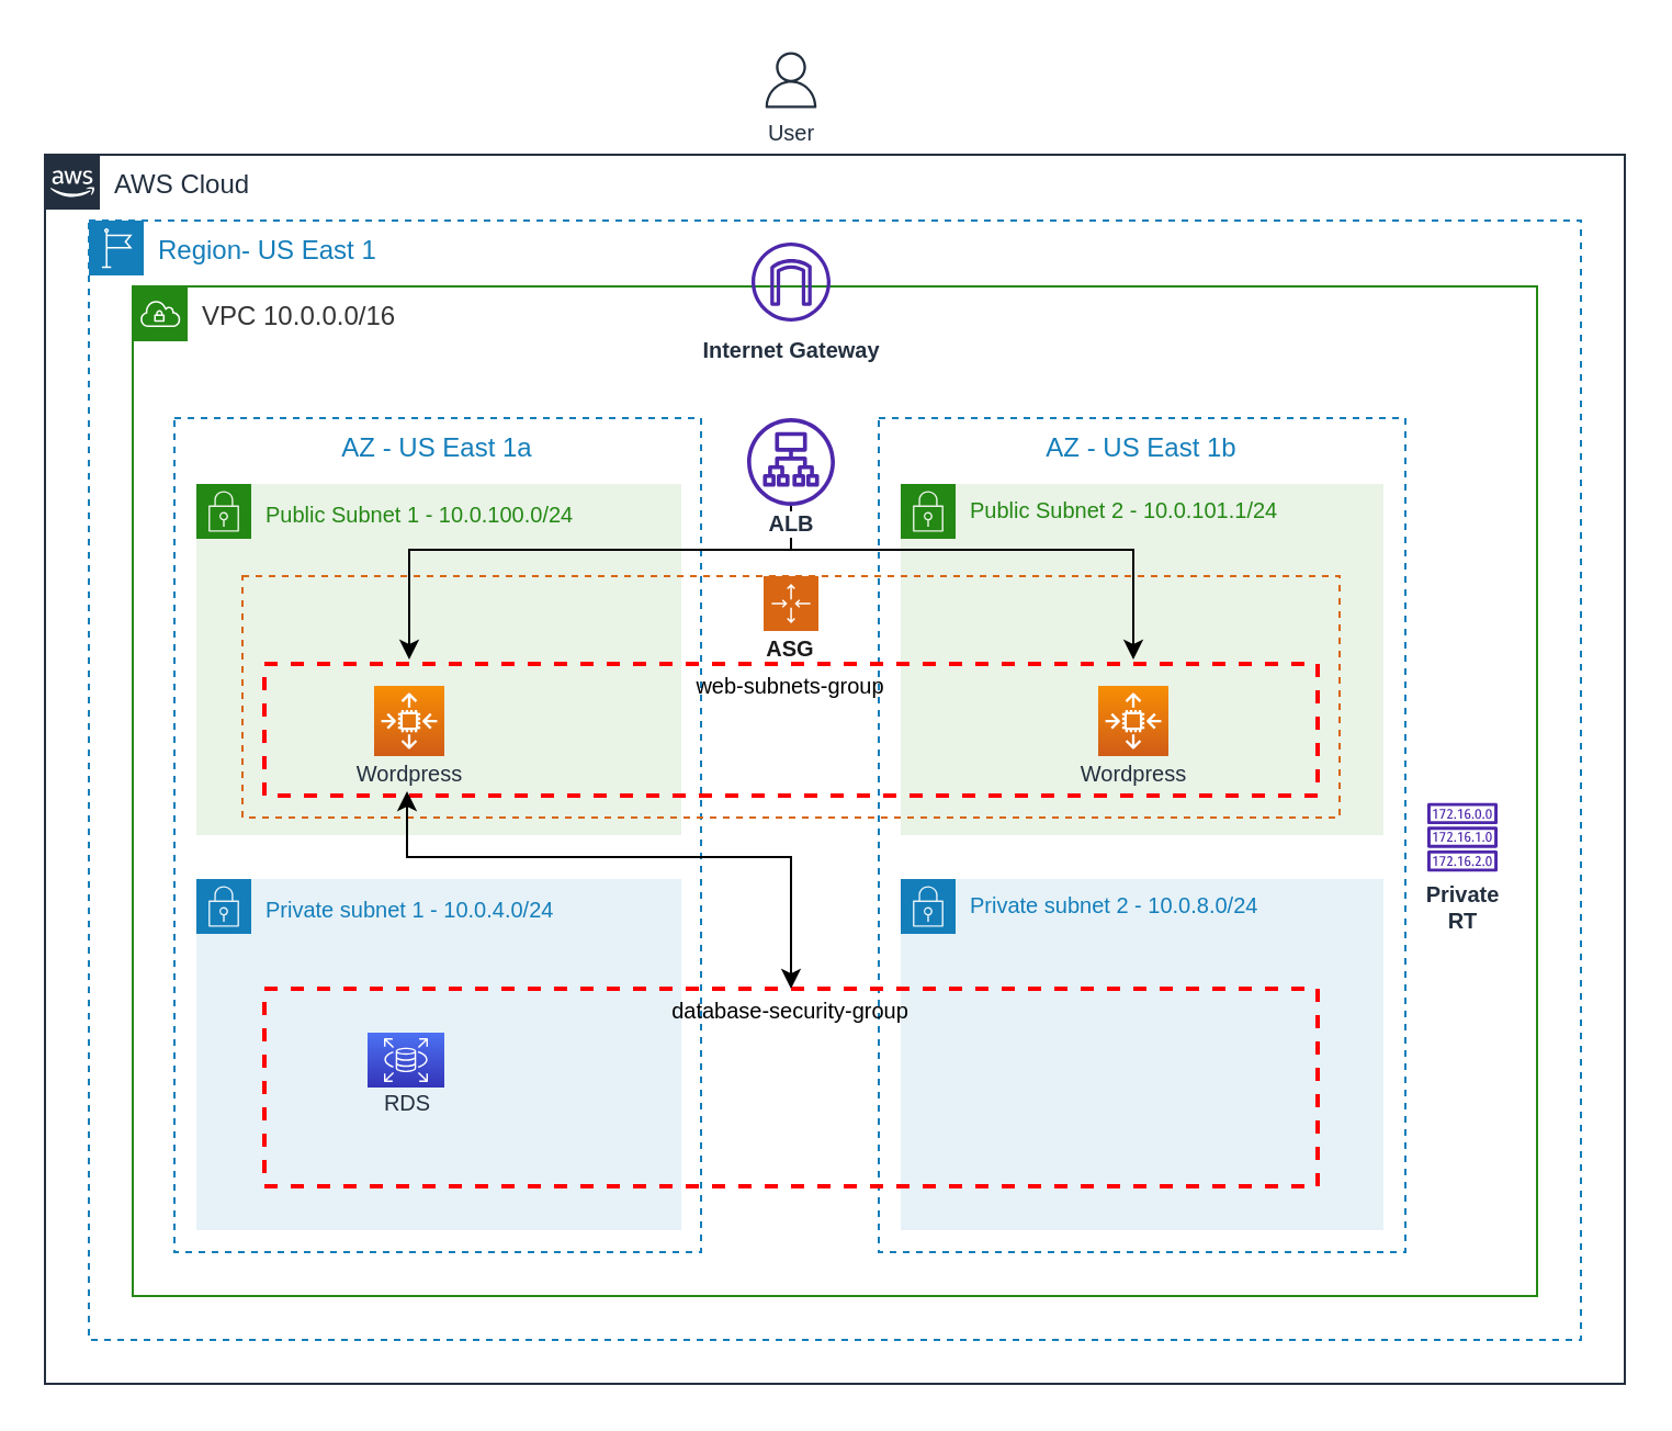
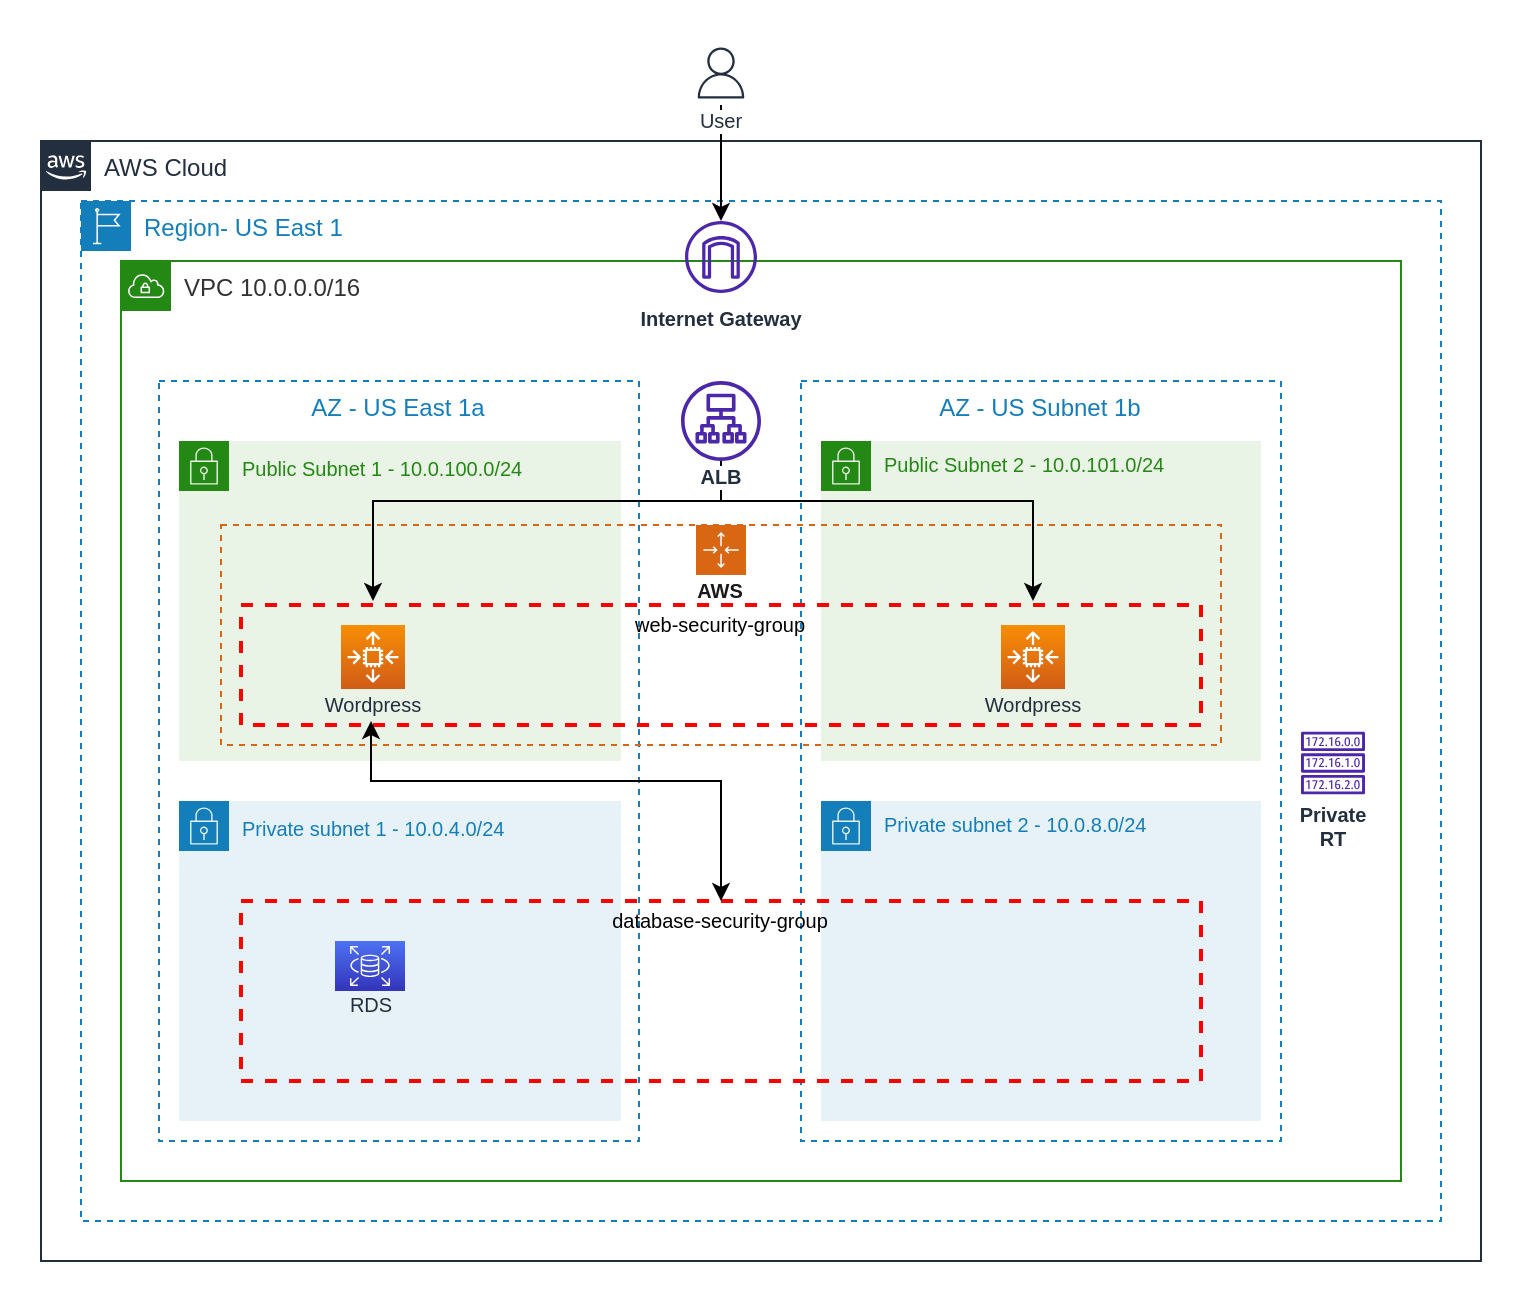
+ <mxCell id="24" style="edgeStyle=orthogonalEdgeStyle;rounded=0;orthogonalLoop=1;jettySize=auto;html=1;" parent="19" source="25" target="20" edge="1"><mxGeometry relative="1" as="geometry" /></mxCell>
- <mxCell id="7" value="AZ - US East 1b" style="fillColor=none;strokeColor=#147EBA;dashed=1;verticalAlign=top;fontStyle=0;fontColor=#147EBA;" parent="5" vertex="1"><mxGeometry x="400" y="190" width="240" height="380" as="geometry" /></mxCell>
+ <mxCell id="7" value="AZ - US Subnet 1b" style="fillColor=none;strokeColor=#147EBA;dashed=1;verticalAlign=top;fontStyle=0;fontColor=#147EBA;" parent="5" vertex="1"><mxGeometry x="400" y="190" width="240" height="380" as="geometry" /></mxCell>
- <mxCell id="12" value="&lt;font style=&quot;font-size: 10px;&quot;&gt;Public Subnet 2 -&amp;nbsp;&lt;/font&gt;10.0.101.1/24" style="points=[[0,0],[0.25,0],[0.5,0],[0.75,0],[1,0],[1,0.25],[1,0.5],[1,0.75],[1,1],[0.75,1],[0.5,1],[0.25,1],[0,1],[0,0.75],[0,0.5],[0,0.25]];outlineConnect=0;gradientColor=none;html=1;whiteSpace=wrap;fontSize=10;fontStyle=0;container=1;pointerEvents=0;collapsible=0;recursiveResize=0;shape=mxgraph.aws4.group;grIcon=mxgraph.aws4.group_security_group;grStroke=0;strokeColor=#248814;fillColor=#E9F3E6;verticalAlign=top;align=left;spacingLeft=30;fontColor=#248814;dashed=0;" parent="8" vertex="1"><mxGeometry x="410" y="220" width="220" height="160" as="geometry" /></mxCell>
+ <mxCell id="12" value="&lt;font style=&quot;font-size: 10px;&quot;&gt;Public Subnet 2 -&amp;nbsp;&lt;/font&gt;10.0.101.0/24" style="points=[[0,0],[0.25,0],[0.5,0],[0.75,0],[1,0],[1,0.25],[1,0.5],[1,0.75],[1,1],[0.75,1],[0.5,1],[0.25,1],[0,1],[0,0.75],[0,0.5],[0,0.25]];outlineConnect=0;gradientColor=none;html=1;whiteSpace=wrap;fontSize=10;fontStyle=0;container=1;pointerEvents=0;collapsible=0;recursiveResize=0;shape=mxgraph.aws4.group;grIcon=mxgraph.aws4.group_security_group;grStroke=0;strokeColor=#248814;fillColor=#E9F3E6;verticalAlign=top;align=left;spacingLeft=30;fontColor=#248814;dashed=0;" parent="8" vertex="1"><mxGeometry x="410" y="220" width="220" height="160" as="geometry" /></mxCell>
- <mxCell id="14" value="ASG" style="points=[[0,0],[0.25,0],[0.5,0],[0.75,0],[1,0],[1,0.25],[1,0.5],[1,0.75],[1,1],[0.75,1],[0.5,1],[0.25,1],[0,1],[0,0.75],[0,0.5],[0,0.25]];outlineConnect=0;gradientColor=none;html=1;whiteSpace=wrap;fontSize=10;fontStyle=1;container=1;pointerEvents=0;collapsible=0;recursiveResize=0;shape=mxgraph.aws4.groupCenter;grIcon=mxgraph.aws4.group_auto_scaling_group;grStroke=1;strokeColor=#D86613;fillColor=none;verticalAlign=top;align=center;fontColor=#1A1A1A;dashed=1;spacingTop=25;spacing=-2;" parent="13" vertex="1"><mxGeometry x="110" y="262" width="500" height="110" as="geometry" /></mxCell>
+ <mxCell id="14" value="AWS" style="points=[[0,0],[0.25,0],[0.5,0],[0.75,0],[1,0],[1,0.25],[1,0.5],[1,0.75],[1,1],[0.75,1],[0.5,1],[0.25,1],[0,1],[0,0.75],[0,0.5],[0,0.25]];outlineConnect=0;gradientColor=none;html=1;whiteSpace=wrap;fontSize=10;fontStyle=1;container=1;pointerEvents=0;collapsible=0;recursiveResize=0;shape=mxgraph.aws4.groupCenter;grIcon=mxgraph.aws4.group_auto_scaling_group;grStroke=1;strokeColor=#D86613;fillColor=none;verticalAlign=top;align=center;fontColor=#1A1A1A;dashed=1;spacingTop=25;spacing=-2;" parent="13" vertex="1"><mxGeometry x="110" y="262" width="500" height="110" as="geometry" /></mxCell>
- <mxCell id="15" value="web-subnets-group" style="fontStyle=0;verticalAlign=top;align=center;spacingTop=-2;fillColor=none;rounded=0;whiteSpace=wrap;html=1;strokeColor=#FF0000;strokeWidth=2;dashed=1;container=1;collapsible=0;expand=0;recursiveResize=0;fontSize=10;" parent="14" vertex="1"><mxGeometry x="10" y="40" width="480" height="60" as="geometry" /></mxCell>
+ <mxCell id="15" value="web-security-group" style="fontStyle=0;verticalAlign=top;align=center;spacingTop=-2;fillColor=none;rounded=0;whiteSpace=wrap;html=1;strokeColor=#FF0000;strokeWidth=2;dashed=1;container=1;collapsible=0;expand=0;recursiveResize=0;fontSize=10;" parent="14" vertex="1"><mxGeometry x="10" y="40" width="480" height="60" as="geometry" /></mxCell>
